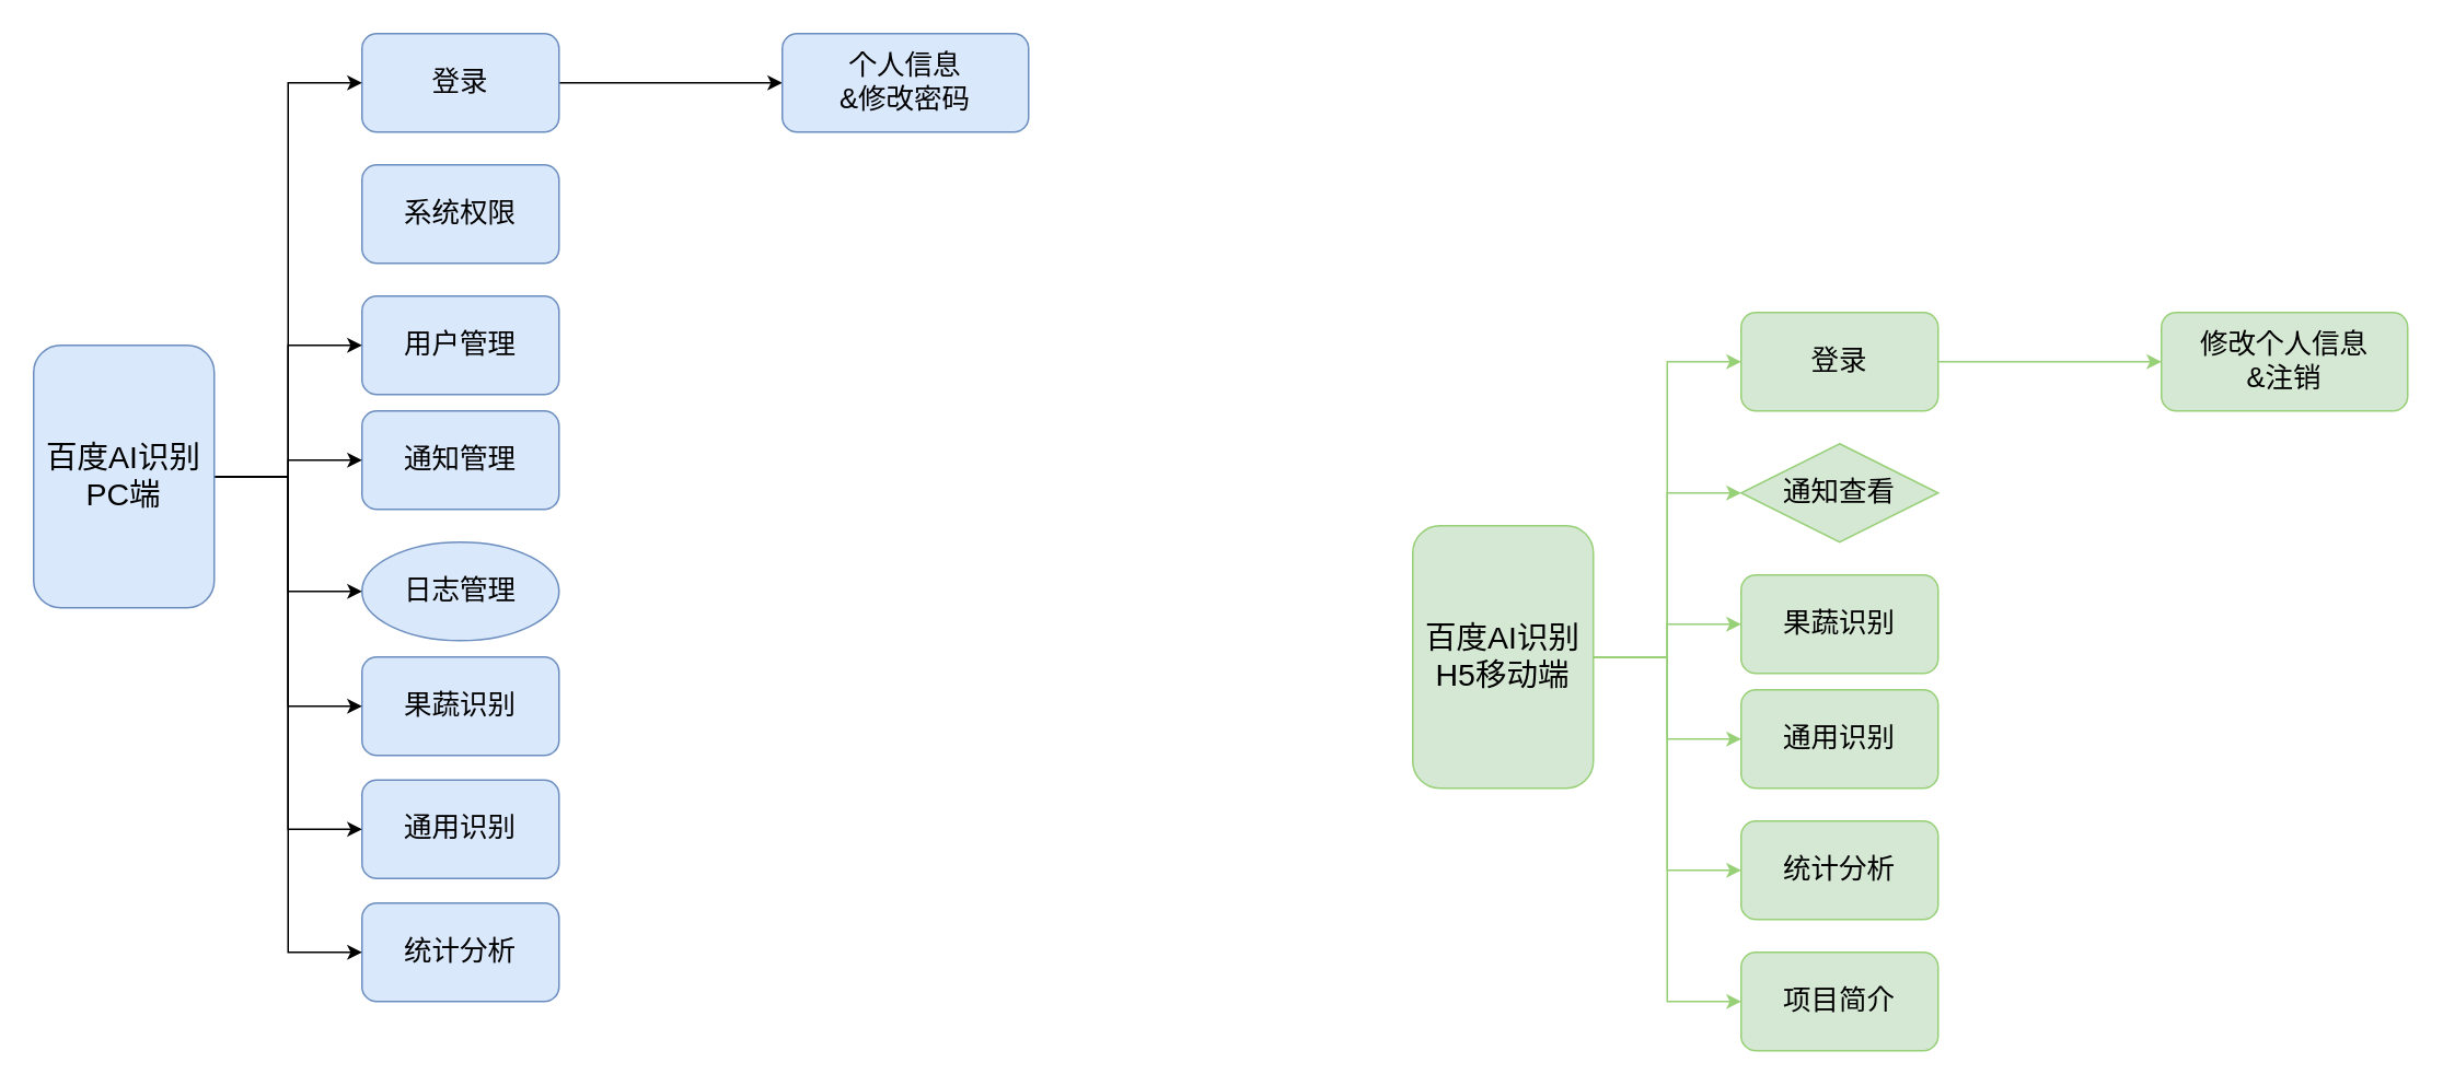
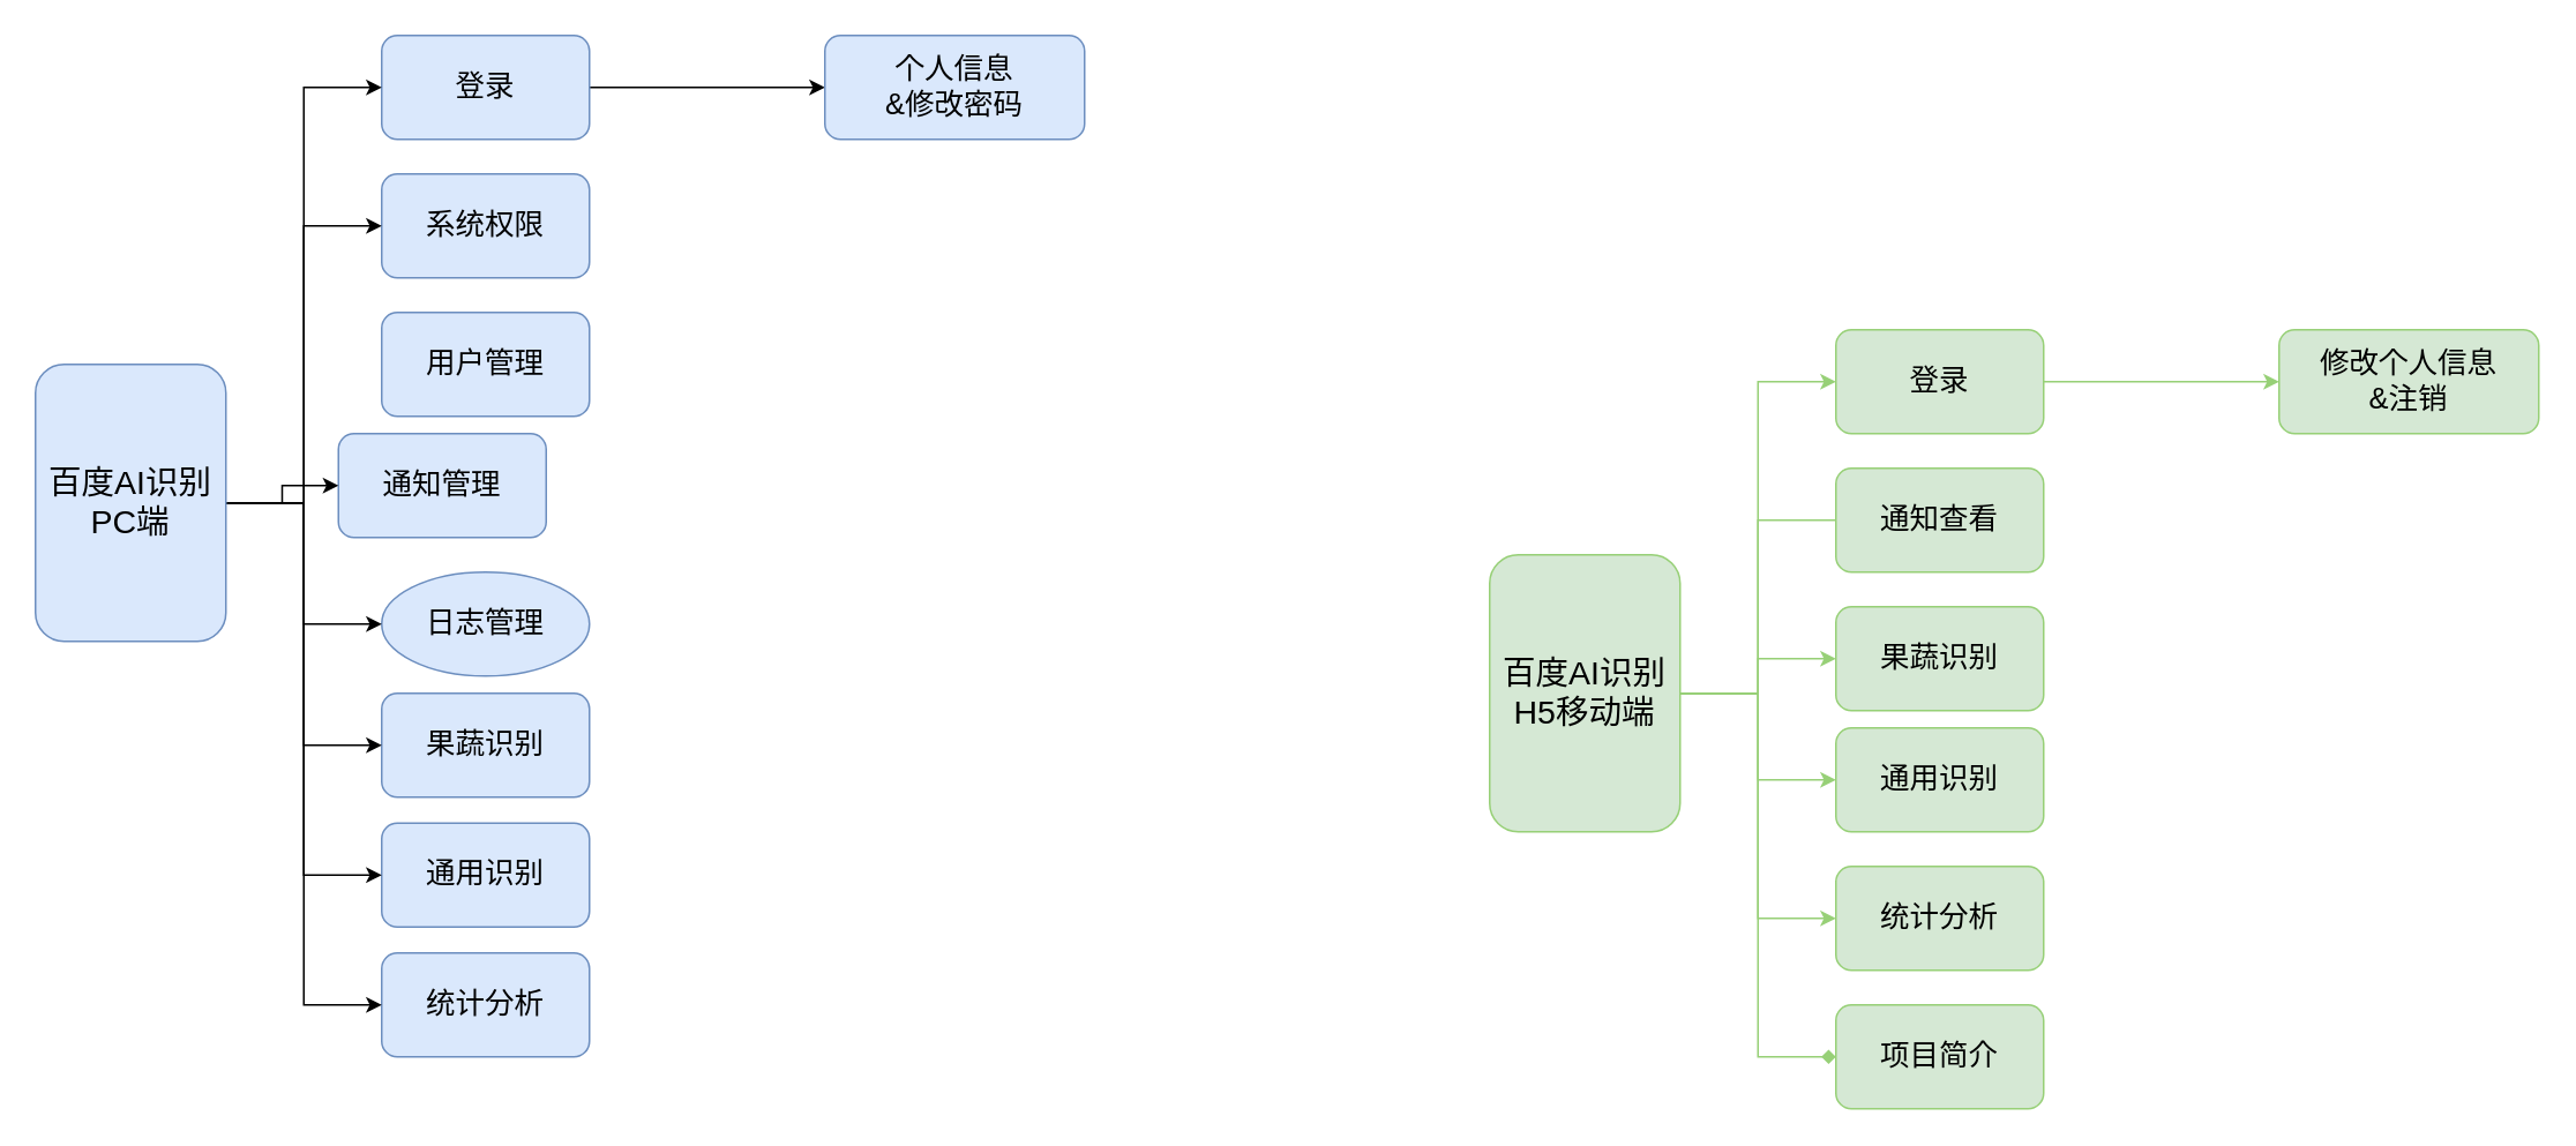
+ <mxCell id="12" style="edgeStyle=orthogonalEdgeStyle;rounded=0;orthogonalLoop=1;jettySize=auto;html=1;exitX=1;exitY=0.5;exitDx=0;exitDy=0;entryX=0;entryY=0.5;entryDx=0;entryDy=0;fontSize=19;" parent="1" source="19" target="4" edge="1"><mxGeometry relative="1" as="geometry" /></mxCell>
- <mxCell id="13" style="edgeStyle=orthogonalEdgeStyle;rounded=0;orthogonalLoop=1;jettySize=auto;html=1;exitX=1;exitY=0.5;exitDx=0;exitDy=0;entryX=0;entryY=0.5;entryDx=0;entryDy=0;fontSize=19;" parent="1" source="19" target="5" edge="1"><mxGeometry relative="1" as="geometry" /></mxCell>
- <mxCell id="6" value="通知管理" style="rounded=1;whiteSpace=wrap;html=1;fontSize=17;fillColor=#dae8fc;strokeColor=#6c8ebf;" parent="1" vertex="1"><mxGeometry x="220" y="250" width="120" height="60" as="geometry" /></mxCell>
+ <mxCell id="6" value="通知管理" style="rounded=1;whiteSpace=wrap;html=1;fontSize=17;fillColor=#dae8fc;strokeColor=#6c8ebf;" parent="1" vertex="1"><mxGeometry x="195" y="250" width="120" height="60" as="geometry" /></mxCell>
- <mxCell id="28" style="edgeStyle=orthogonalEdgeStyle;rounded=0;orthogonalLoop=1;jettySize=auto;html=1;exitX=1;exitY=0.5;exitDx=0;exitDy=0;entryX=0;entryY=0.5;entryDx=0;entryDy=0;strokeColor=#97D077;" edge="1" parent="1" source="33" target="23"><mxGeometry relative="1" as="geometry" /></mxCell>
+ <mxCell id="28" style="edgeStyle=orthogonalEdgeStyle;rounded=0;orthogonalLoop=1;jettySize=auto;html=1;exitX=1;exitY=0.5;exitDx=0;exitDy=0;entryX=0;entryY=0.5;entryDx=0;entryDy=0;strokeColor=#97D077;endArrow=none;" edge="1" parent="1" source="33" target="23"><mxGeometry relative="1" as="geometry" /></mxCell>
- <mxCell id="23" value="通知查看" style="rhombus;whiteSpace=wrap;html=1;fontSize=17;fillColor=#d5e8d4;strokeColor=#97D077;" parent="1" vertex="1"><mxGeometry x="1060" y="270" width="120" height="60" as="geometry" /></mxCell>
+ <mxCell id="23" value="通知查看" style="rounded=1;whiteSpace=wrap;html=1;fontSize=17;fillColor=#d5e8d4;strokeColor=#97D077;" parent="1" vertex="1"><mxGeometry x="1060" y="270" width="120" height="60" as="geometry" /></mxCell>
- <mxCell id="32" style="edgeStyle=orthogonalEdgeStyle;rounded=0;orthogonalLoop=1;jettySize=auto;html=1;exitX=1;exitY=0.5;exitDx=0;exitDy=0;entryX=0;entryY=0.5;entryDx=0;entryDy=0;strokeColor=#97D077;" edge="1" parent="1" source="33" target="35"><mxGeometry relative="1" as="geometry" /></mxCell>
+ <mxCell id="32" style="edgeStyle=orthogonalEdgeStyle;rounded=0;orthogonalLoop=1;jettySize=auto;html=1;exitX=1;exitY=0.5;exitDx=0;exitDy=0;entryX=0;entryY=0.5;entryDx=0;entryDy=0;strokeColor=#97D077;endArrow=diamond;" edge="1" parent="1" source="33" target="35"><mxGeometry relative="1" as="geometry" /></mxCell>
